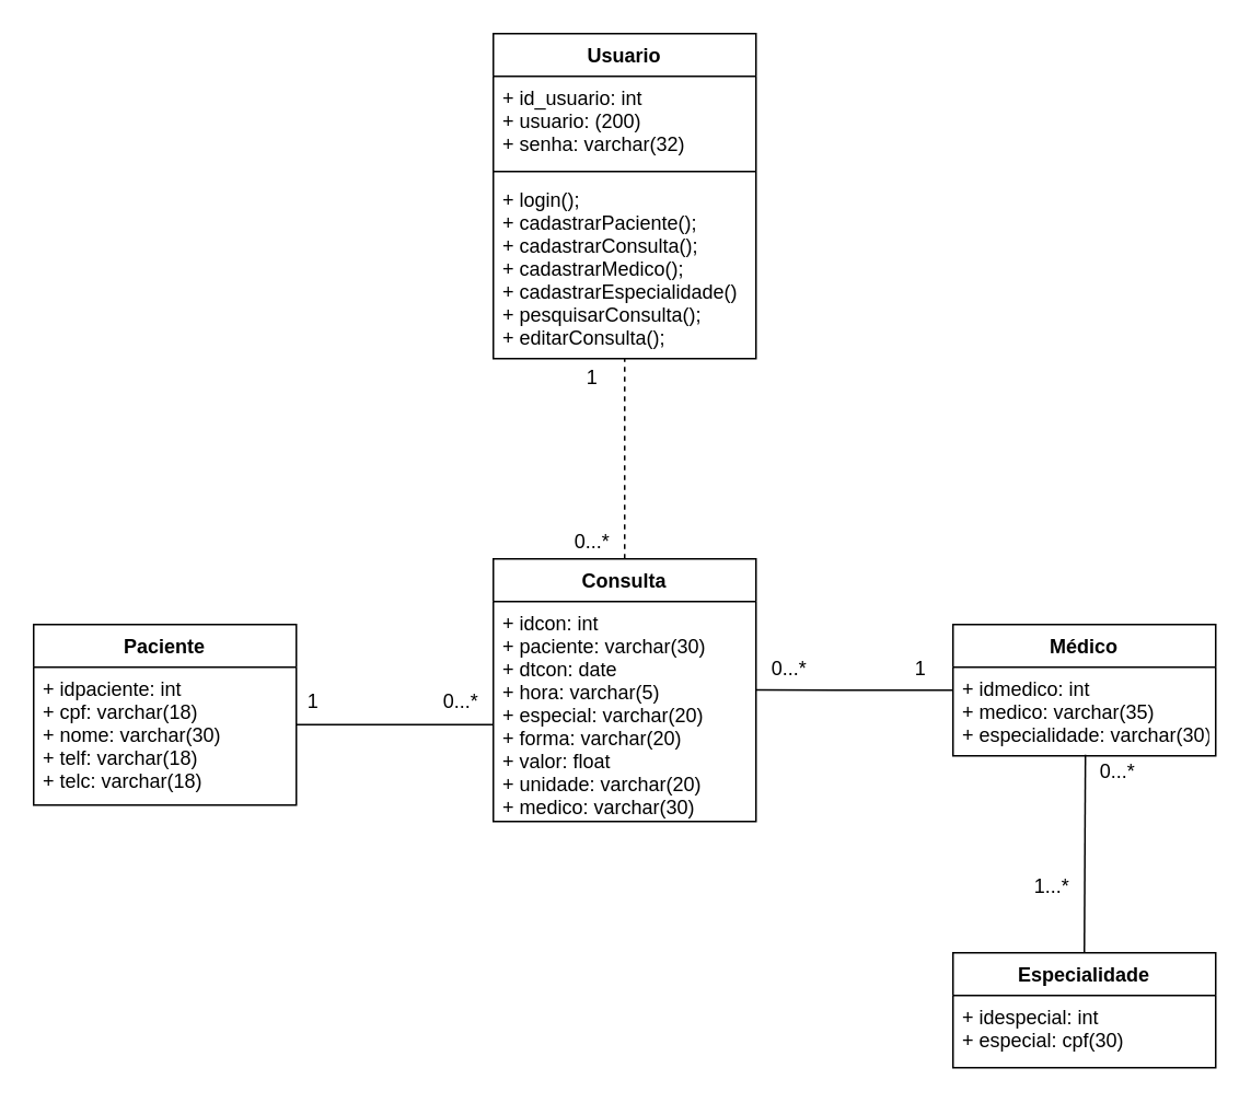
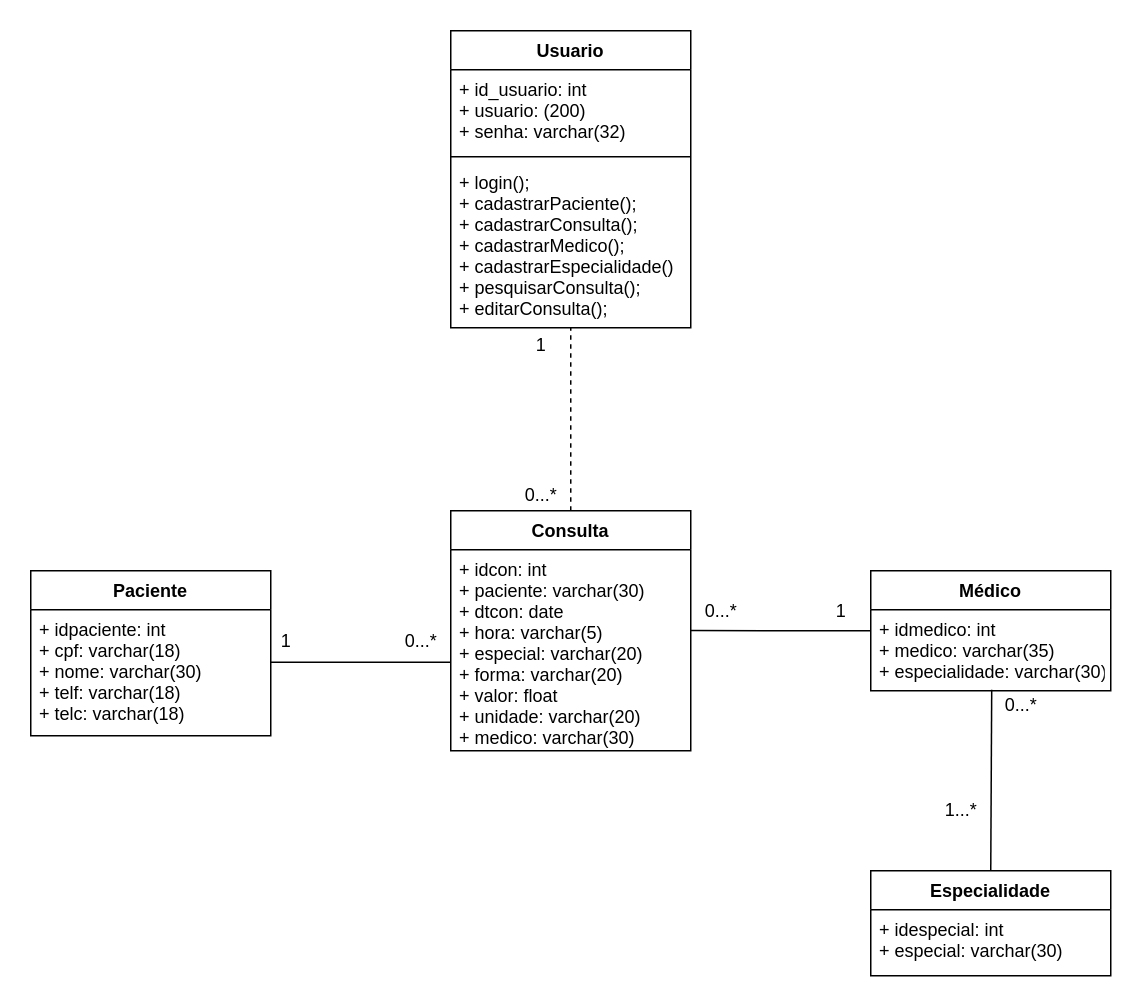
- <mxCell id="13" value="+ idespecial: int&#10;+ especial: cpf(30)" style="text;strokeColor=none;fillColor=none;align=left;verticalAlign=top;spacingLeft=4;spacingRight=4;overflow=hidden;rotatable=0;points=[[0,0.5],[1,0.5]];portConstraint=eastwest;" vertex="1" parent="12"><mxGeometry y="26" width="160" height="44" as="geometry" /></mxCell>
+ <mxCell id="13" value="+ idespecial: int&#10;+ especial: varchar(30)" style="text;strokeColor=none;fillColor=none;align=left;verticalAlign=top;spacingLeft=4;spacingRight=4;overflow=hidden;rotatable=0;points=[[0,0.5],[1,0.5]];portConstraint=eastwest;" vertex="1" parent="12"><mxGeometry y="26" width="160" height="44" as="geometry" /></mxCell>
